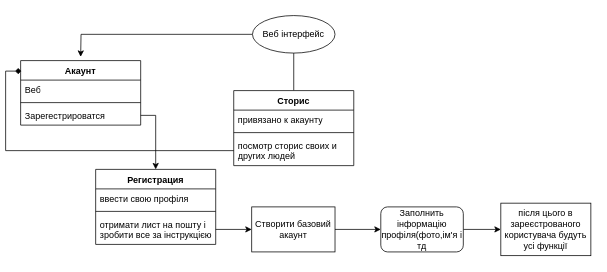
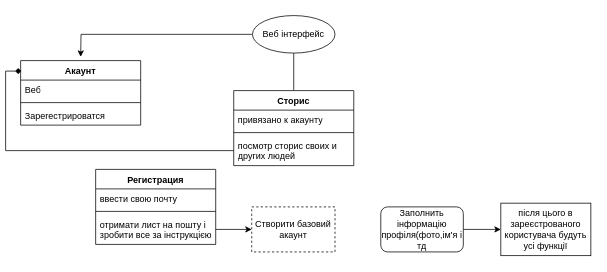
- <mxCell id="18" style="edgeStyle=orthogonalEdgeStyle;rounded=0;orthogonalLoop=1;jettySize=auto;html=1;" edge="1" parent="1" source="8" target="14"><mxGeometry relative="1" as="geometry"><mxPoint x="200" y="270" as="targetPoint" /></mxGeometry></mxCell>
- <mxCell id="15" value="&lt;font style=&quot;vertical-align: inherit;&quot;&gt;&lt;font style=&quot;vertical-align: inherit;&quot;&gt;ввести свою профіля&lt;/font&gt;&lt;/font&gt;" style="text;strokeColor=none;fillColor=none;align=left;verticalAlign=top;spacingLeft=4;spacingRight=4;overflow=hidden;rotatable=0;points=[[0,0.5],[1,0.5]];portConstraint=eastwest;whiteSpace=wrap;html=1;" vertex="1" parent="14"><mxGeometry y="26" width="160" height="26" as="geometry" /></mxCell>
+ <mxCell id="15" value="&lt;font style=&quot;vertical-align: inherit;&quot;&gt;&lt;font style=&quot;vertical-align: inherit;&quot;&gt;ввести свою почту&lt;/font&gt;&lt;/font&gt;" style="text;strokeColor=none;fillColor=none;align=left;verticalAlign=top;spacingLeft=4;spacingRight=4;overflow=hidden;rotatable=0;points=[[0,0.5],[1,0.5]];portConstraint=eastwest;whiteSpace=wrap;html=1;" vertex="1" parent="14"><mxGeometry y="26" width="160" height="26" as="geometry" /></mxCell>
- <mxCell id="20" value="&lt;font style=&quot;vertical-align: inherit;&quot;&gt;&lt;font style=&quot;vertical-align: inherit;&quot;&gt;Створити базовий акаунт&lt;/font&gt;&lt;/font&gt;" style="html=1;whiteSpace=wrap;" vertex="1" parent="1"><mxGeometry x="328" y="275" width="111" height="60" as="geometry" /></mxCell>
+ <mxCell id="20" value="&lt;font style=&quot;vertical-align: inherit;&quot;&gt;&lt;font style=&quot;vertical-align: inherit;&quot;&gt;Створити базовий акаунт&lt;/font&gt;&lt;/font&gt;" style="html=1;whiteSpace=wrap;dashed=1;" vertex="1" parent="1"><mxGeometry x="328" y="275" width="111" height="60" as="geometry" /></mxCell>
- <mxCell id="19" style="edgeStyle=orthogonalEdgeStyle;rounded=0;orthogonalLoop=1;jettySize=auto;html=1;" edge="1" parent="1" source="20" target="23"><mxGeometry relative="1" as="geometry"><mxPoint x="490" y="305" as="targetPoint" /></mxGeometry></mxCell>
